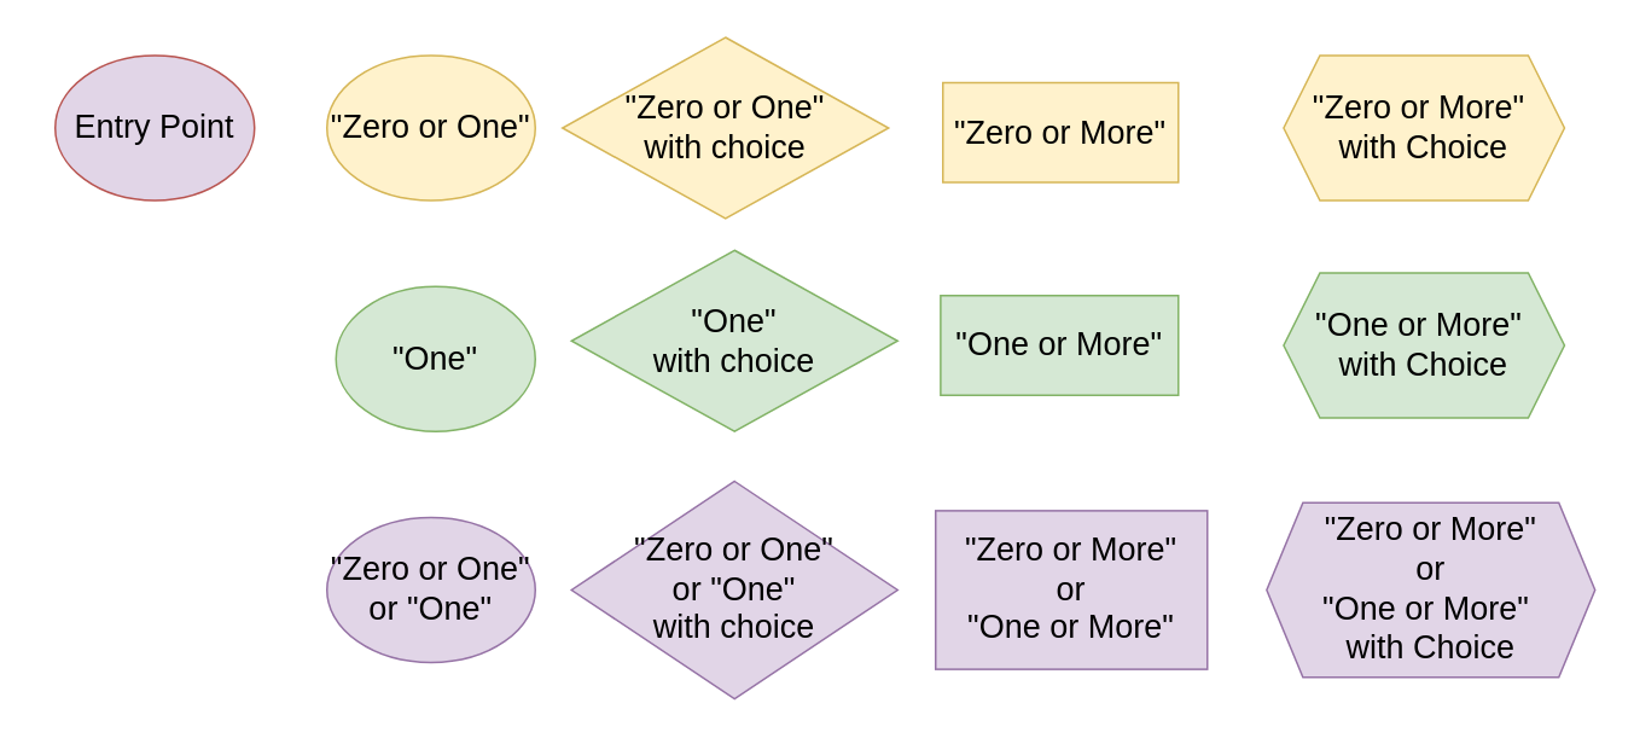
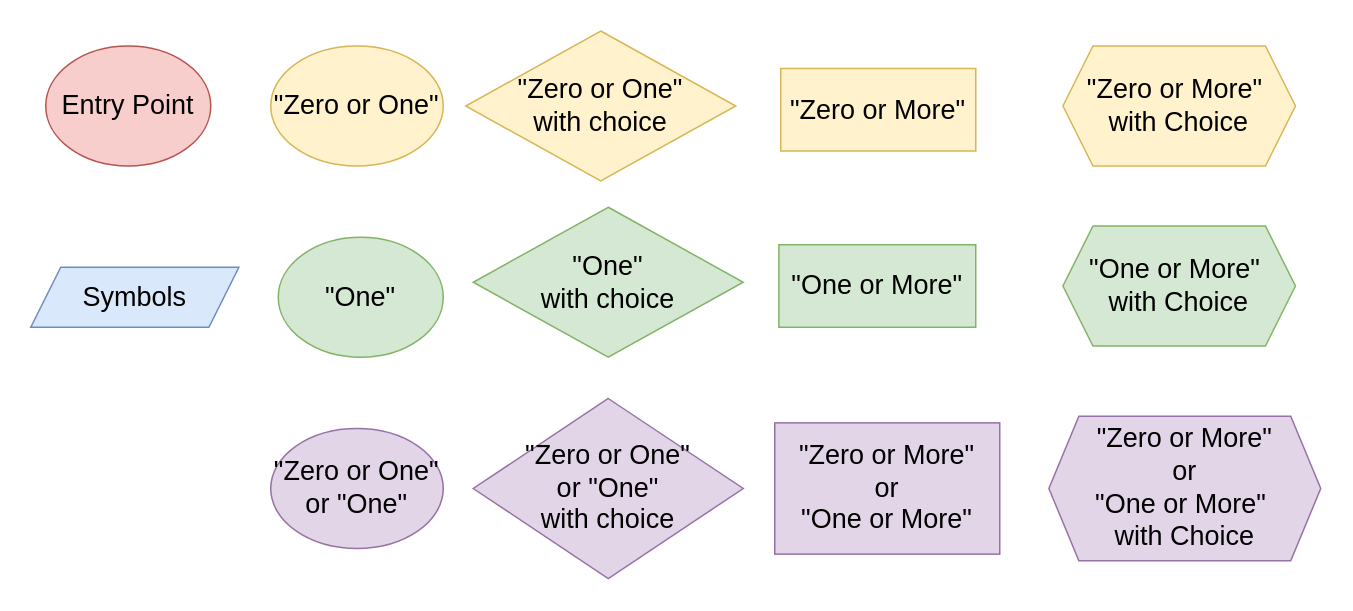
- <mxCell id="6" value="&lt;font style=&quot;font-size: 18px&quot;&gt;Entry Point&lt;br&gt;&lt;/font&gt;" style="ellipse;whiteSpace=wrap;html=1;fillColor=#e1d5e7;strokeColor=#b85450;" parent="1" vertex="1"><mxGeometry x="30" y="30" width="110" height="80" as="geometry" /></mxCell>
+ <mxCell id="6" value="&lt;font style=&quot;font-size: 18px&quot;&gt;Entry Point&lt;br&gt;&lt;/font&gt;" style="ellipse;whiteSpace=wrap;html=1;fillColor=#f8cecc;strokeColor=#b85450;" parent="1" vertex="1"><mxGeometry x="30" y="30" width="110" height="80" as="geometry" /></mxCell>
+ <mxCell id="11" value="&lt;span style=&quot;font-size: 18px&quot;&gt;Symbols&lt;/span&gt;" style="shape=parallelogram;perimeter=parallelogramPerimeter;whiteSpace=wrap;html=1;fixedSize=1;fillColor=#dae8fc;strokeColor=#6c8ebf;" parent="1" vertex="1"><mxGeometry x="20" y="177.5" width="138.75" height="40" as="geometry" /></mxCell>
